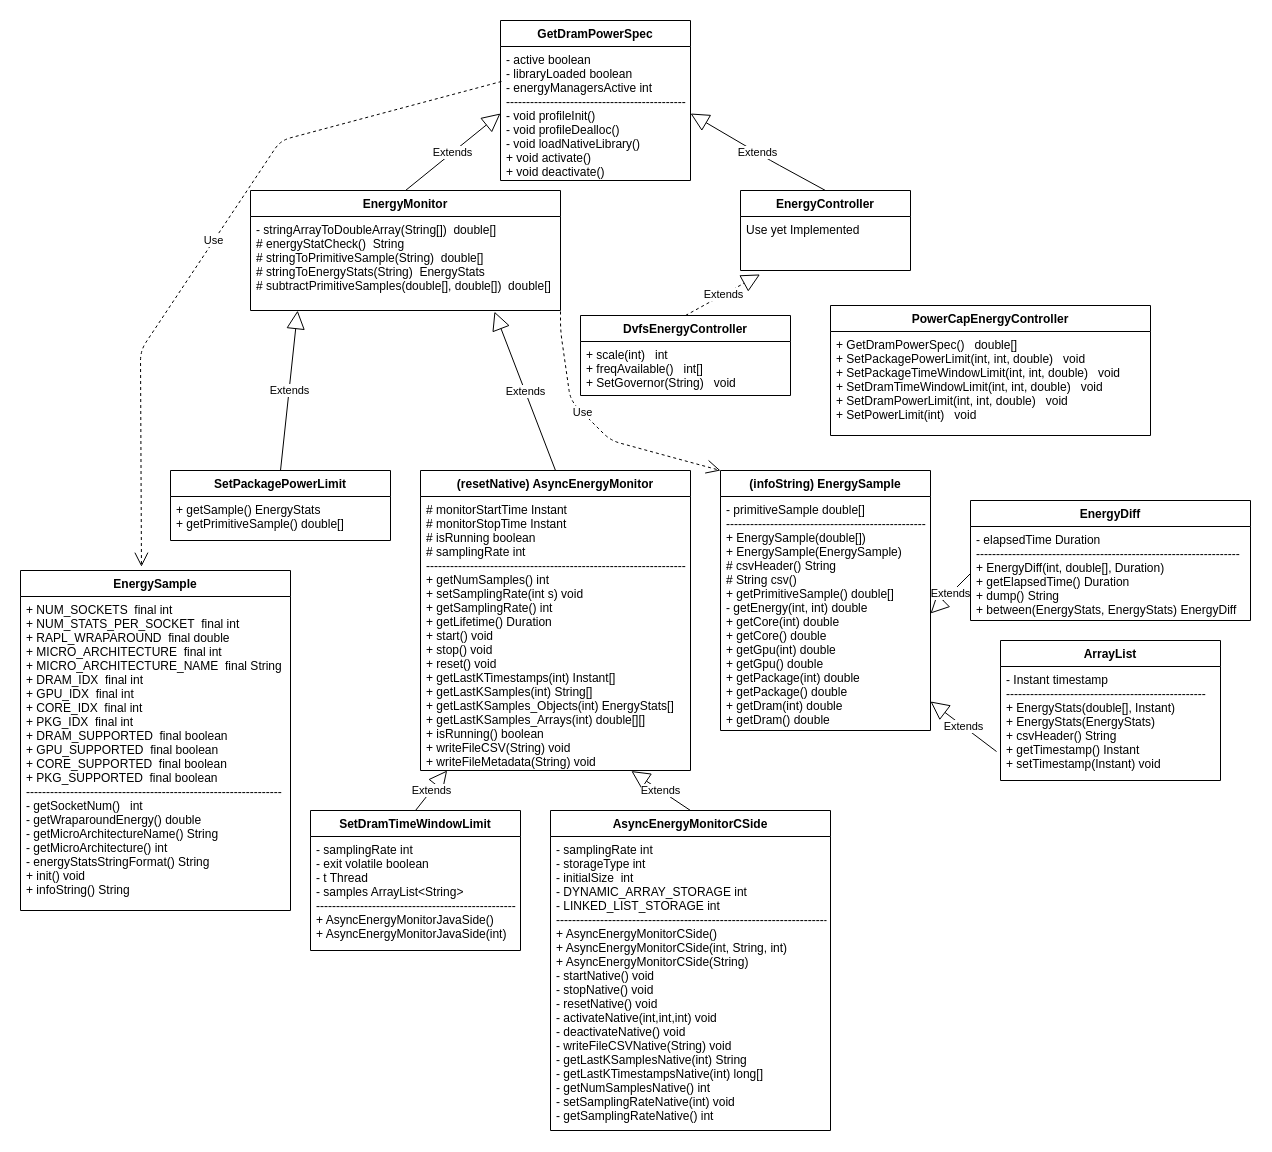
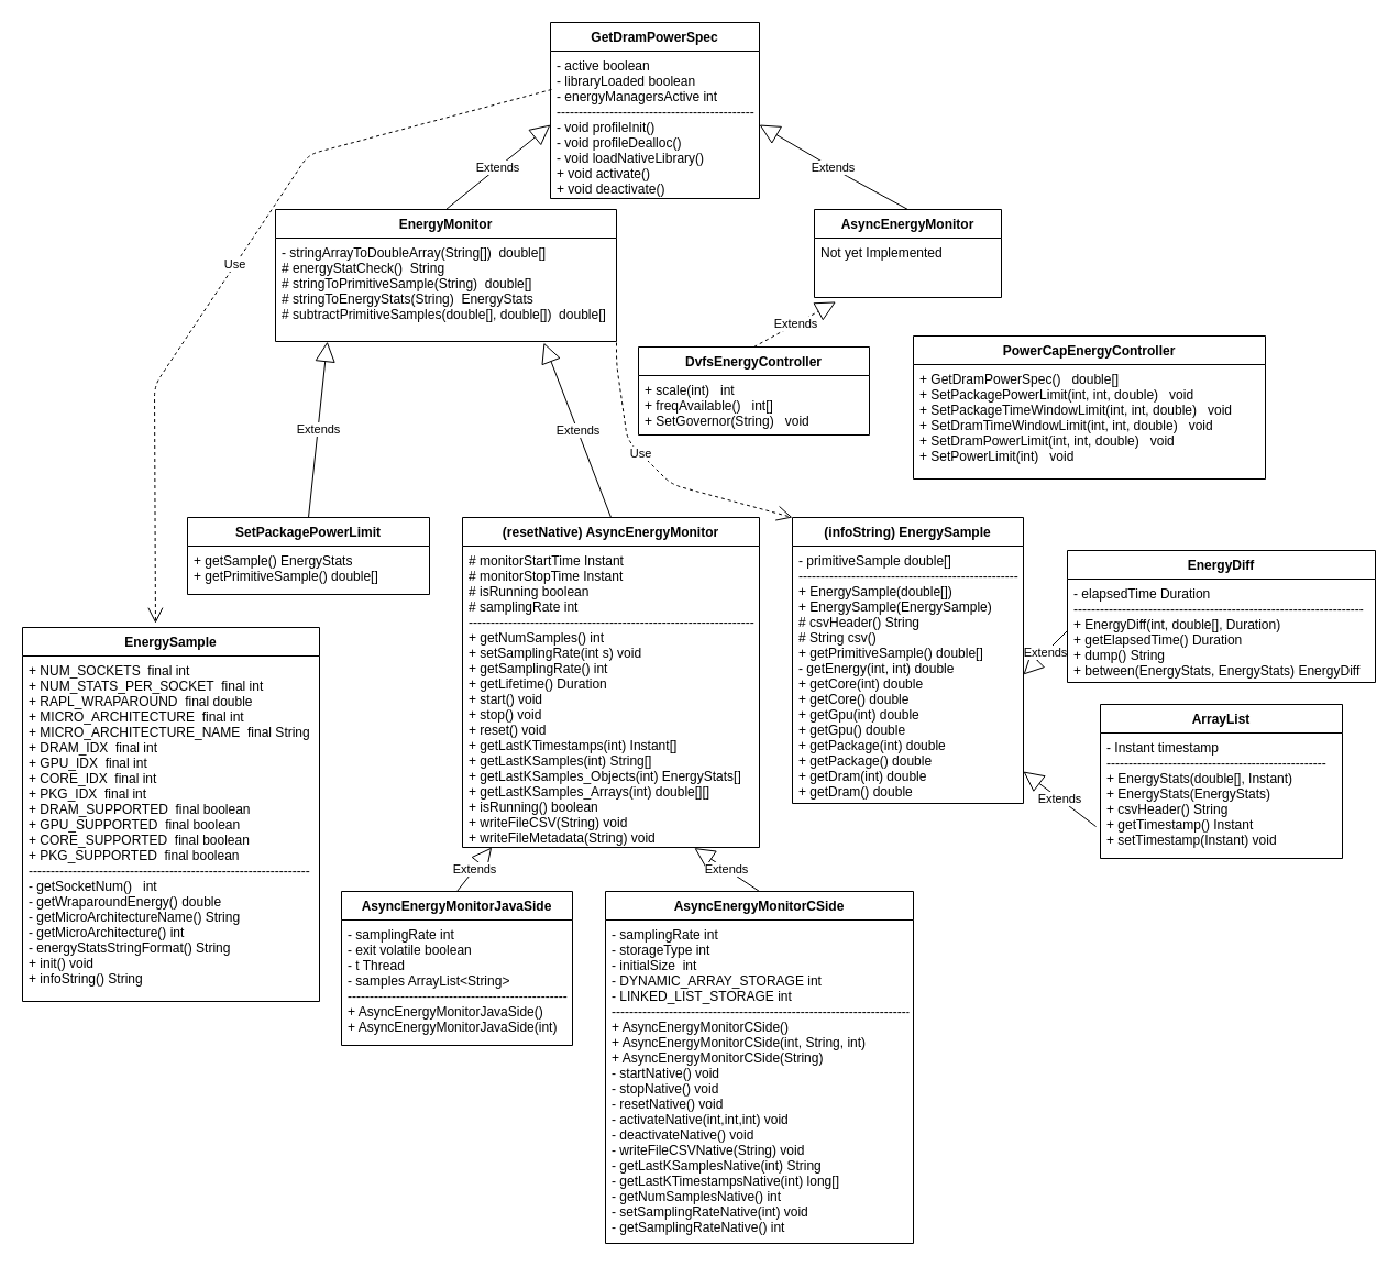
- <mxCell id="16" value="EnergyController" style="swimlane;fontStyle=1;align=center;verticalAlign=top;childLayout=stackLayout;horizontal=1;startSize=26;horizontalStack=0;resizeParent=1;resizeParentMax=0;resizeLast=0;collapsible=1;marginBottom=0;" parent="1" vertex="1"><mxGeometry x="740" y="190" width="170" height="80" as="geometry" /></mxCell>
+ <mxCell id="16" value="AsyncEnergyMonitor" style="swimlane;fontStyle=1;align=center;verticalAlign=top;childLayout=stackLayout;horizontal=1;startSize=26;horizontalStack=0;resizeParent=1;resizeParentMax=0;resizeLast=0;collapsible=1;marginBottom=0;" parent="1" vertex="1"><mxGeometry x="740" y="190" width="170" height="80" as="geometry" /></mxCell>
- <mxCell id="17" value="Use yet Implemented" style="text;strokeColor=none;fillColor=none;align=left;verticalAlign=top;spacingLeft=4;spacingRight=4;overflow=hidden;rotatable=0;points=[[0,0.5],[1,0.5]];portConstraint=eastwest;direction=west;" parent="16" vertex="1"><mxGeometry y="26" width="170" height="54" as="geometry" /></mxCell>
+ <mxCell id="17" value="Not yet Implemented" style="text;strokeColor=none;fillColor=none;align=left;verticalAlign=top;spacingLeft=4;spacingRight=4;overflow=hidden;rotatable=0;points=[[0,0.5],[1,0.5]];portConstraint=eastwest;direction=west;" parent="16" vertex="1"><mxGeometry y="26" width="170" height="54" as="geometry" /></mxCell>
- <mxCell id="20" value="SetDramTimeWindowLimit" style="swimlane;fontStyle=1;align=center;verticalAlign=top;childLayout=stackLayout;horizontal=1;startSize=26;horizontalStack=0;resizeParent=1;resizeParentMax=0;resizeLast=0;collapsible=1;marginBottom=0;" parent="1" vertex="1"><mxGeometry x="310" y="810" width="210" height="140" as="geometry" /></mxCell>
+ <mxCell id="20" value="AsyncEnergyMonitorJavaSide" style="swimlane;fontStyle=1;align=center;verticalAlign=top;childLayout=stackLayout;horizontal=1;startSize=26;horizontalStack=0;resizeParent=1;resizeParentMax=0;resizeLast=0;collapsible=1;marginBottom=0;" parent="1" vertex="1"><mxGeometry x="310" y="810" width="210" height="140" as="geometry" /></mxCell>
